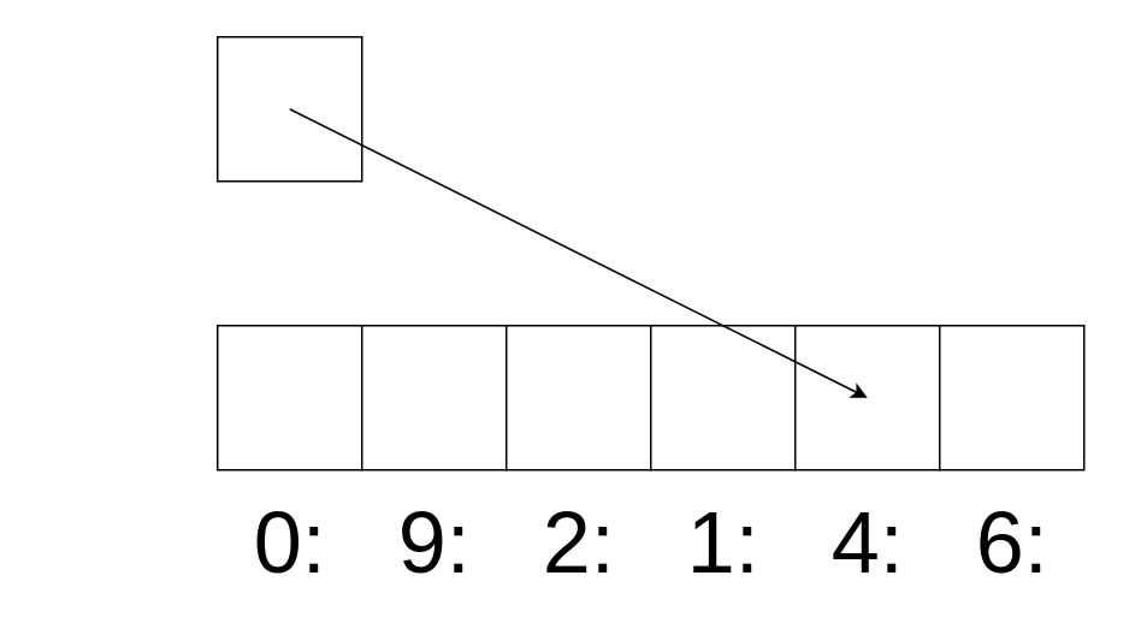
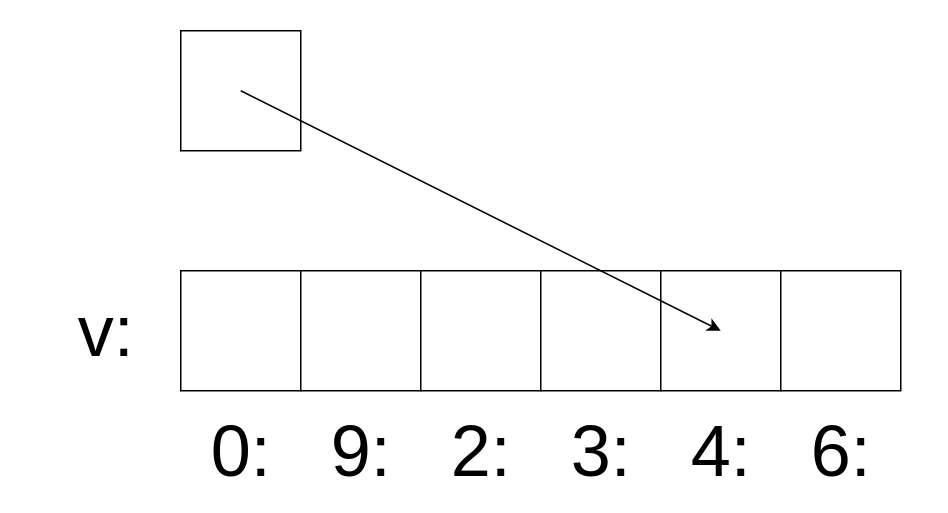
+ <mxCell id="9" value="v:" style="text;strokeColor=none;fillColor=none;html=1;fontSize=48;fontStyle=0;verticalAlign=middle;align=center;labelBackgroundColor=none;" vertex="1" parent="1"><mxGeometry x="20" y="200" width="100" height="40" as="geometry" /></mxCell>
- <mxCell id="13" value="1:" style="text;strokeColor=none;fillColor=none;html=1;fontSize=48;fontStyle=0;verticalAlign=middle;align=center;labelBackgroundColor=none;" vertex="1" parent="1"><mxGeometry x="350" y="280" width="100" height="40" as="geometry" /></mxCell>
+ <mxCell id="13" value="3:" style="text;strokeColor=none;fillColor=none;html=1;fontSize=48;fontStyle=0;verticalAlign=middle;align=center;labelBackgroundColor=none;" vertex="1" parent="1"><mxGeometry x="350" y="280" width="100" height="40" as="geometry" /></mxCell>
